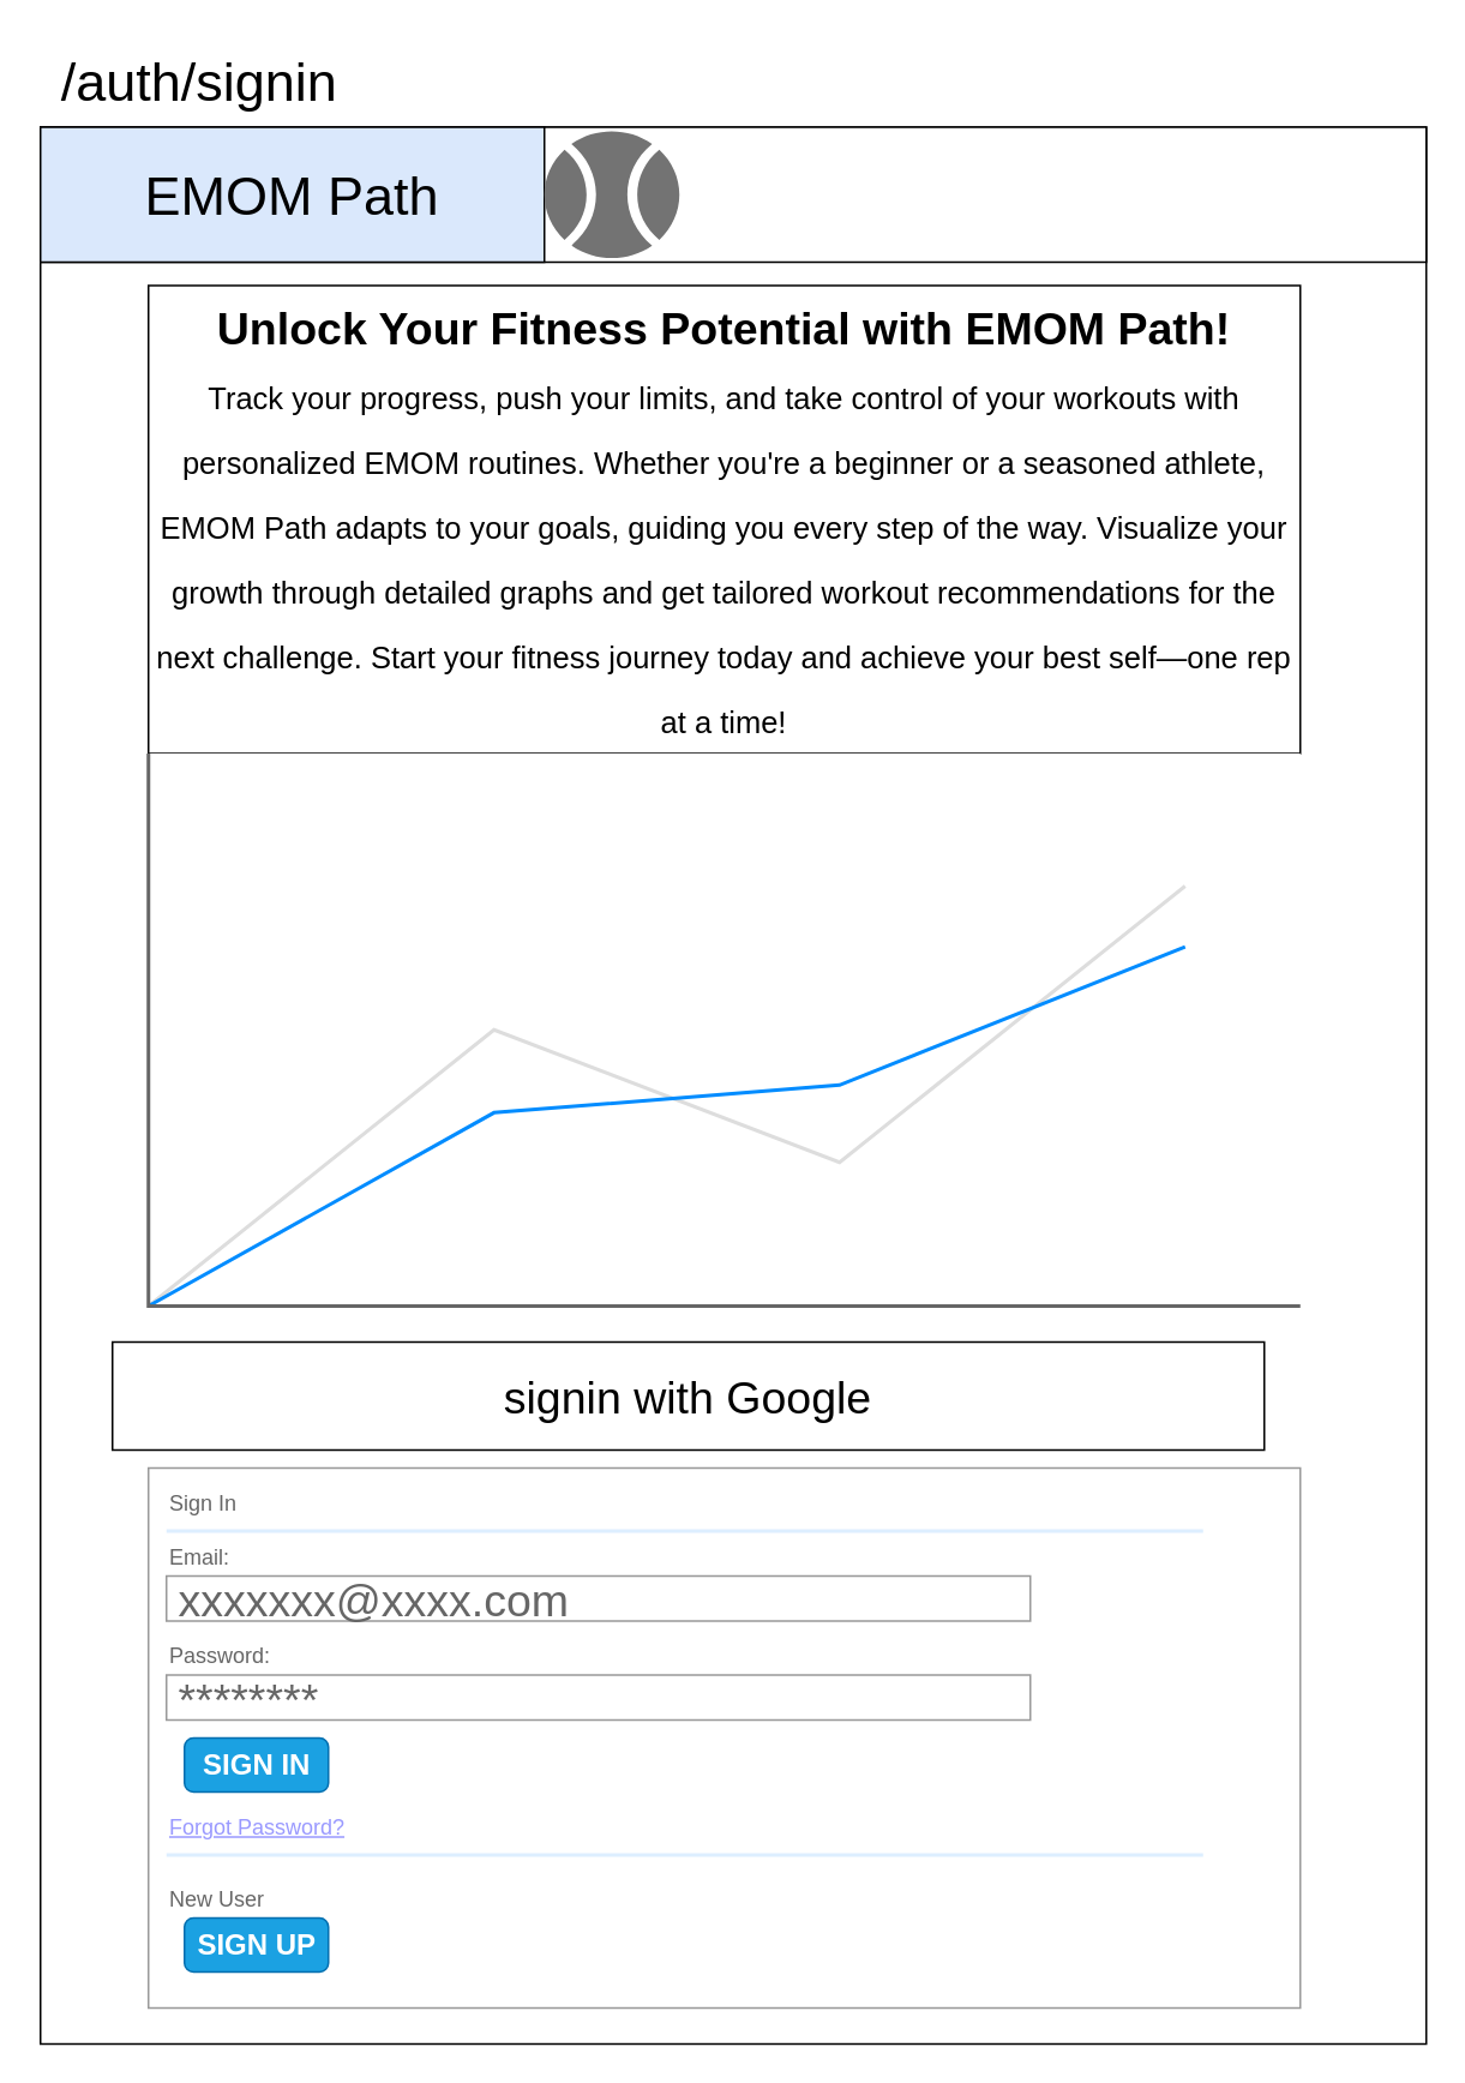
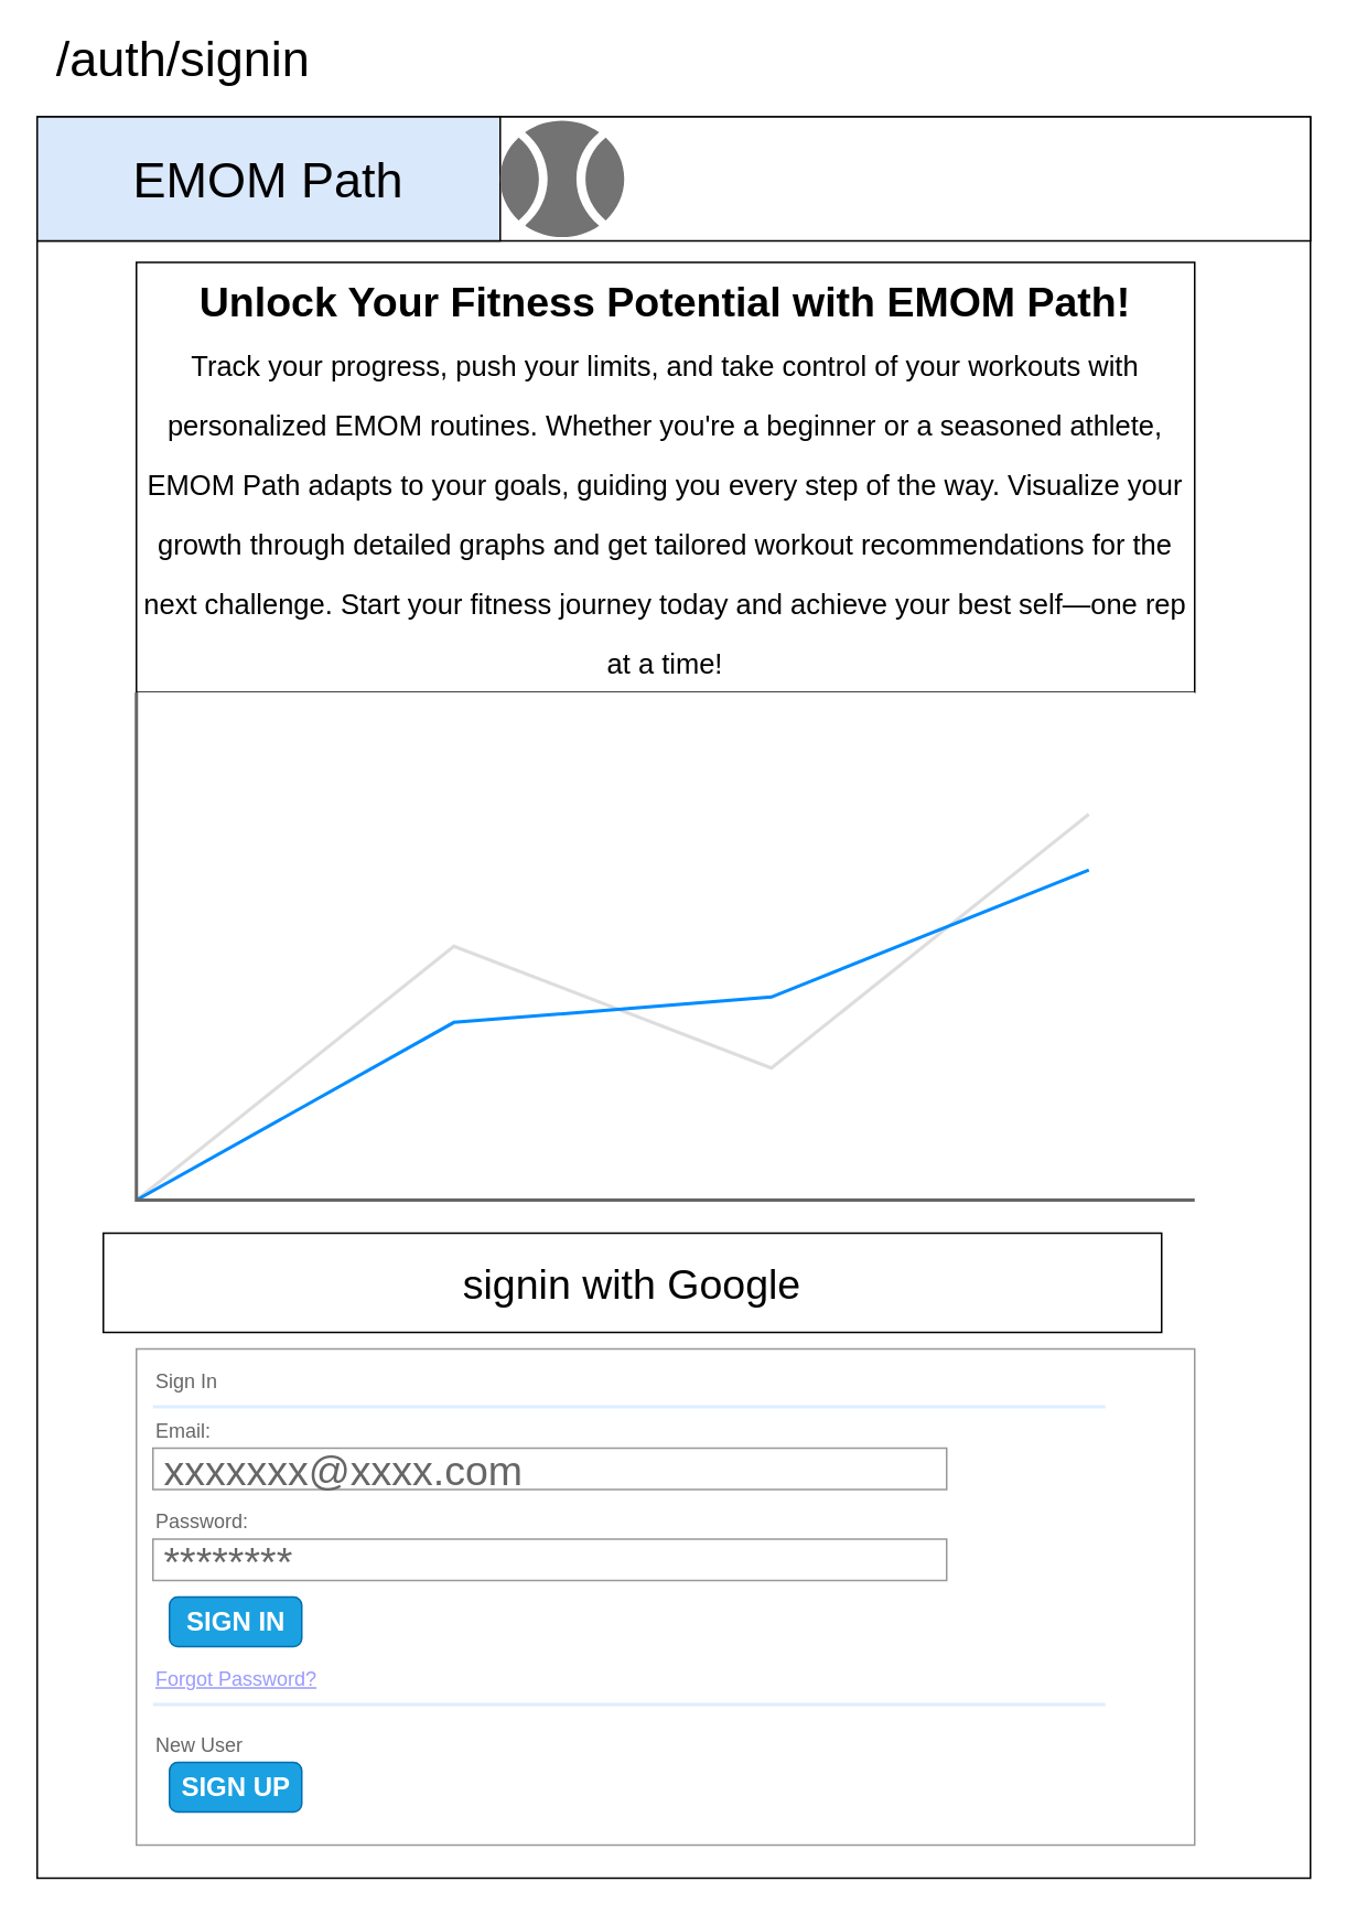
- <mxCell id="3" value="&lt;font style=&quot;font-size: 30px;&quot;&gt;/auth/signin&lt;/font&gt;" style="text;html=1;align=center;verticalAlign=middle;resizable=0;points=[];autosize=1;strokeColor=none;fillColor=none;" parent="1" vertex="1"><mxGeometry x="20" y="20" width="180" height="50" as="geometry" /></mxCell>
+ <mxCell id="3" value="&lt;font style=&quot;font-size: 30px;&quot;&gt;/auth/signin&lt;/font&gt;" style="text;html=1;align=center;verticalAlign=middle;resizable=0;points=[];autosize=1;strokeColor=none;fillColor=none;" parent="1" vertex="1"><mxGeometry x="20" y="10" width="180" height="50" as="geometry" /></mxCell>
